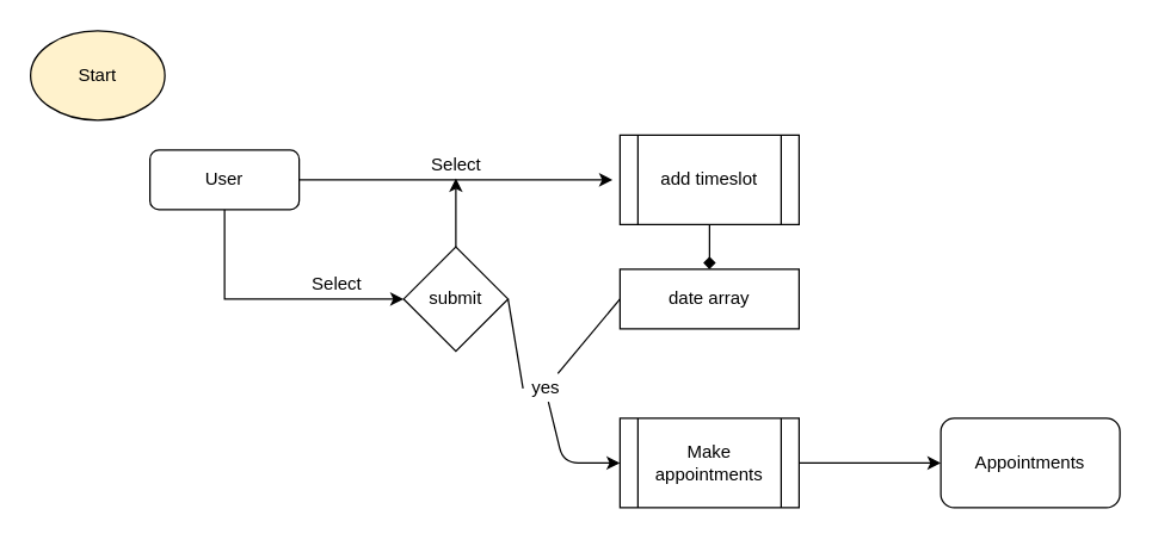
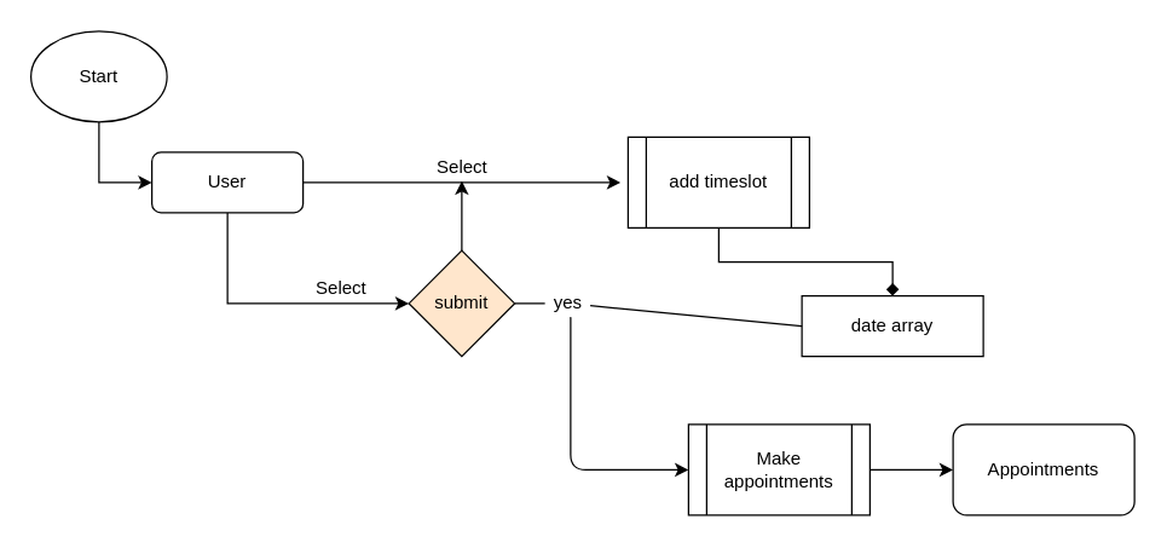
- <mxCell id="3" value="Start" style="ellipse;whiteSpace=wrap;html=1;fillColor=#fff2cc;" vertex="1" parent="1"><mxGeometry x="20" y="20" width="90" height="60" as="geometry" /></mxCell>
+ <mxCell id="3" value="Start" style="ellipse;whiteSpace=wrap;html=1;" vertex="1" parent="1"><mxGeometry x="20" y="20" width="90" height="60" as="geometry" /></mxCell>
+ <mxCell id="2" style="edgeStyle=orthogonalEdgeStyle;rounded=0;orthogonalLoop=1;jettySize=auto;html=1;entryX=0;entryY=0.5;entryDx=0;entryDy=0;" edge="1" parent="1" source="3" target="6"><mxGeometry relative="1" as="geometry" /></mxCell>
- <mxCell id="12" value="submit" style="rhombus;whiteSpace=wrap;html=1;" vertex="1" parent="1"><mxGeometry x="270" y="165" width="70" height="70" as="geometry" /></mxCell>
+ <mxCell id="12" value="submit" style="rhombus;whiteSpace=wrap;html=1;fillColor=#ffe6cc;" vertex="1" parent="1"><mxGeometry x="270" y="165" width="70" height="70" as="geometry" /></mxCell>
- <mxCell id="10" value="date array" style="whiteSpace=wrap;html=1;" vertex="1" parent="1"><mxGeometry x="415" y="180" width="120" height="40" as="geometry" /></mxCell>
+ <mxCell id="10" value="date array" style="whiteSpace=wrap;html=1;" vertex="1" parent="1"><mxGeometry x="530" y="195" width="120" height="40" as="geometry" /></mxCell>
- <mxCell id="17" value="yes" style="text;html=1;align=center;verticalAlign=middle;resizable=0;points=[];autosize=1;" vertex="1" parent="1"><mxGeometry x="350" y="250" width="30" height="20" as="geometry" /></mxCell>
+ <mxCell id="17" value="yes" style="text;html=1;align=center;verticalAlign=middle;resizable=0;points=[];autosize=1;" vertex="1" parent="1"><mxGeometry x="360" y="190" width="30" height="20" as="geometry" /></mxCell>
- <mxCell id="15" value="Make appointments" style="shape=process;whiteSpace=wrap;html=1;backgroundOutline=1;" vertex="1" parent="1"><mxGeometry x="415" y="280" width="120" height="60" as="geometry" /></mxCell>
+ <mxCell id="15" value="Make appointments" style="shape=process;whiteSpace=wrap;html=1;backgroundOutline=1;" vertex="1" parent="1"><mxGeometry x="455" y="280" width="120" height="60" as="geometry" /></mxCell>
